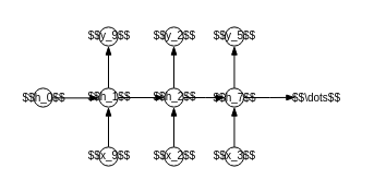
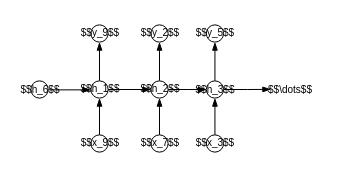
- <mxCell id="32" value="&lt;font style=&quot;font-size: 10px&quot;&gt;$$h_0$$&lt;/font&gt;" style="text;html=1;align=center;verticalAlign=middle;whiteSpace=wrap;rounded=0;" parent="1" vertex="1"><mxGeometry x="20" y="77" width="40" height="24" as="geometry" /></mxCell>
+ <mxCell id="32" value="&lt;font style=&quot;font-size: 10px&quot;&gt;$$h_6$$&lt;/font&gt;" style="text;html=1;align=center;verticalAlign=middle;whiteSpace=wrap;rounded=0;" parent="1" vertex="1"><mxGeometry x="20" y="77" width="40" height="24" as="geometry" /></mxCell>
- <mxCell id="25" value="&lt;font style=&quot;font-size: 10px&quot;&gt;$$h_7$$&lt;/font&gt;" style="text;html=1;align=center;verticalAlign=middle;whiteSpace=wrap;rounded=0;" parent="1" vertex="1"><mxGeometry x="195.18" y="77.37" width="40" height="24" as="geometry" /></mxCell>
+ <mxCell id="25" value="&lt;font style=&quot;font-size: 10px&quot;&gt;$$h_3$$&lt;/font&gt;" style="text;html=1;align=center;verticalAlign=middle;whiteSpace=wrap;rounded=0;" parent="1" vertex="1"><mxGeometry x="195.18" y="77.37" width="40" height="24" as="geometry" /></mxCell>
- <mxCell id="27" value="&lt;font style=&quot;font-size: 10px&quot;&gt;$$x_2$$&lt;/font&gt;" style="text;html=1;align=center;verticalAlign=middle;whiteSpace=wrap;rounded=0;" parent="1" vertex="1"><mxGeometry x="140" y="129.5" width="40" height="24" as="geometry" /></mxCell>
+ <mxCell id="27" value="&lt;font style=&quot;font-size: 10px&quot;&gt;$$x_7$$&lt;/font&gt;" style="text;html=1;align=center;verticalAlign=middle;whiteSpace=wrap;rounded=0;" parent="1" vertex="1"><mxGeometry x="140" y="129.5" width="40" height="24" as="geometry" /></mxCell>
